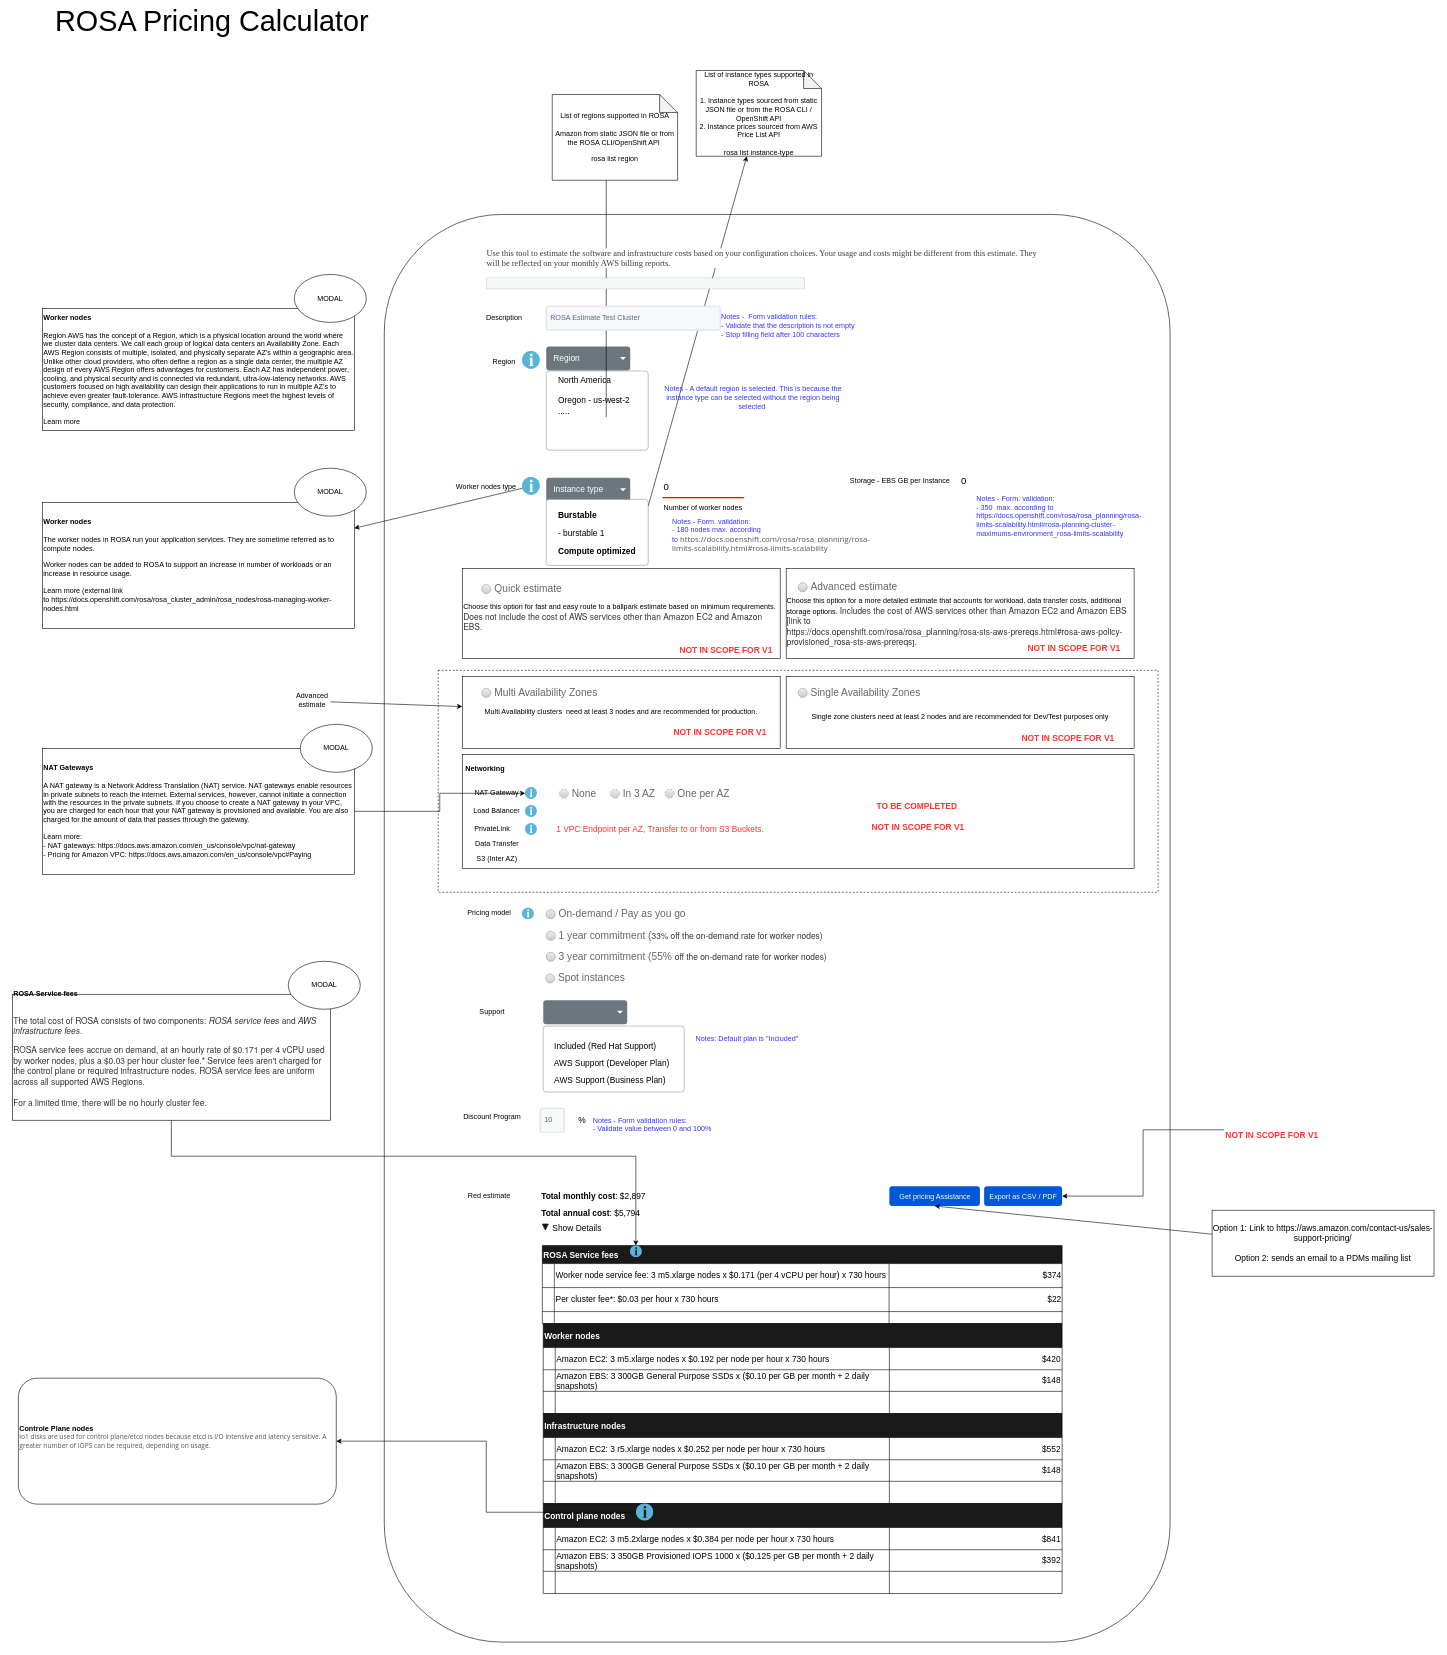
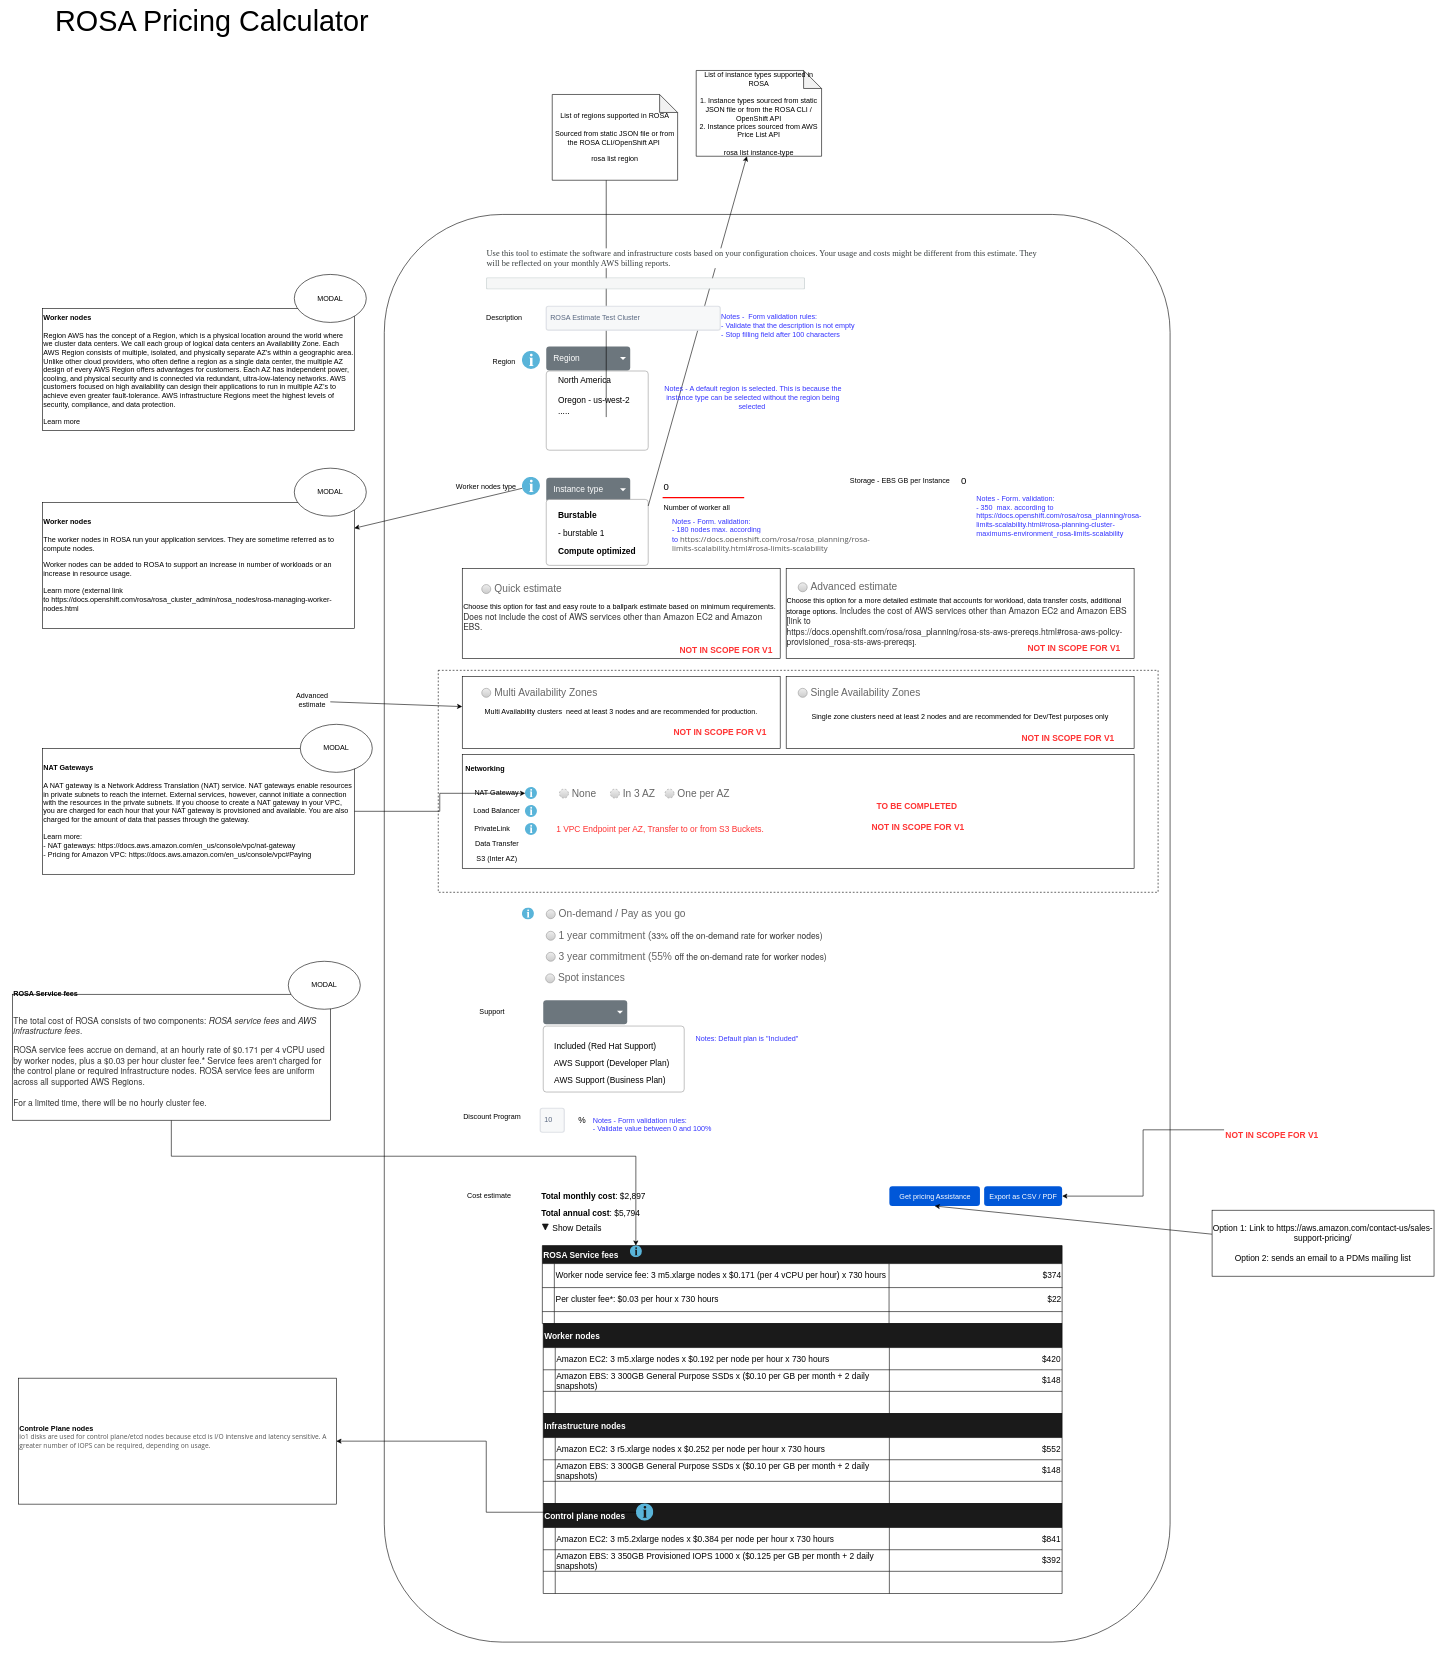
- <mxCell id="23" value="List of regions supported in ROSA&lt;br&gt;&lt;br&gt;Amazon from static JSON file or from the ROSA CLI/OpenShift API&amp;nbsp;&lt;br&gt;&lt;br&gt;rosa list region" style="shape=note;whiteSpace=wrap;html=1;backgroundOutline=1;darkOpacity=0.05;fontSize=12;" vertex="1" parent="1"><mxGeometry x="920" y="157" width="209" height="143" as="geometry" /></mxCell>
+ <mxCell id="23" value="List of regions supported in ROSA&lt;br&gt;&lt;br&gt;Sourced from static JSON file or from the ROSA CLI/OpenShift API&amp;nbsp;&lt;br&gt;&lt;br&gt;rosa list region" style="shape=note;whiteSpace=wrap;html=1;backgroundOutline=1;darkOpacity=0.05;fontSize=12;" vertex="1" parent="1"><mxGeometry x="920" y="157" width="209" height="143" as="geometry" /></mxCell>
- <mxCell id="38" value="Number of worker nodes" style="text;fontColor=#000000;fontSize=12;verticalAlign=middle;strokeColor=none;fillColor=none;" vertex="1" parent="1"><mxGeometry x="1104" y="832" width="346" height="25" as="geometry" /></mxCell>
+ <mxCell id="38" value="Number of worker all" style="text;fontColor=#000000;fontSize=12;verticalAlign=middle;strokeColor=none;fillColor=none;" vertex="1" parent="1"><mxGeometry x="1104" y="832" width="346" height="25" as="geometry" /></mxCell>
- <mxCell id="27" value="&lt;font color=&quot;#000000&quot;&gt;Pricing model&lt;/font&gt;" style="text;html=1;strokeColor=none;fillColor=none;align=center;verticalAlign=middle;whiteSpace=wrap;rounded=0;fontSize=12;fontColor=#3333FF;" vertex="1" parent="1"><mxGeometry x="770" y="1507" width="90" height="30" as="geometry" /></mxCell>
- <mxCell id="84" value="&lt;font color=&quot;#000000&quot;&gt;Red estimate&lt;/font&gt;" style="text;html=1;strokeColor=none;fillColor=none;align=center;verticalAlign=middle;whiteSpace=wrap;rounded=0;fontSize=12;fontColor=#3333FF;" vertex="1" parent="83"><mxGeometry width="90" height="30" as="geometry" /></mxCell>
+ <mxCell id="84" value="&lt;font color=&quot;#000000&quot;&gt;Cost estimate&lt;/font&gt;" style="text;html=1;strokeColor=none;fillColor=none;align=center;verticalAlign=middle;whiteSpace=wrap;rounded=0;fontSize=12;fontColor=#3333FF;" vertex="1" parent="83"><mxGeometry width="90" height="30" as="geometry" /></mxCell>
- <mxCell id="161" value="&lt;b&gt;Controle Plane nodes&lt;/b&gt;&lt;br&gt;&lt;span style=&quot;font-size: 0.92em; background-color: rgb(255, 255, 255); color: rgb(84, 84, 84); font-family: RedHatText, Overpass, &amp;quot;Open Sans&amp;quot;, Helvetica, Arial, sans-serif;&quot;&gt;io1 disks are used for control plane/etcd nodes because etcd is I/O intensive and latency sensitive. A greater number of IOPS can be required, depending on usage.&lt;/span&gt;&lt;br&gt;&lt;div&gt;&lt;br&gt;&lt;/div&gt;" style="whiteSpace=wrap;html=1;align=left;rounded=1;" vertex="1" parent="1"><mxGeometry x="30" y="2297" width="530" height="210" as="geometry" /></mxCell>
+ <mxCell id="161" value="&lt;b&gt;Controle Plane nodes&lt;/b&gt;&lt;br&gt;&lt;span style=&quot;font-size: 0.92em; background-color: rgb(255, 255, 255); color: rgb(84, 84, 84); font-family: RedHatText, Overpass, &amp;quot;Open Sans&amp;quot;, Helvetica, Arial, sans-serif;&quot;&gt;io1 disks are used for control plane/etcd nodes because etcd is I/O intensive and latency sensitive. A greater number of IOPS can be required, depending on usage.&lt;/span&gt;&lt;br&gt;&lt;div&gt;&lt;br&gt;&lt;/div&gt;" style="rounded=0;whiteSpace=wrap;html=1;align=left;" vertex="1" parent="1"><mxGeometry x="30" y="2297" width="530" height="210" as="geometry" /></mxCell>
